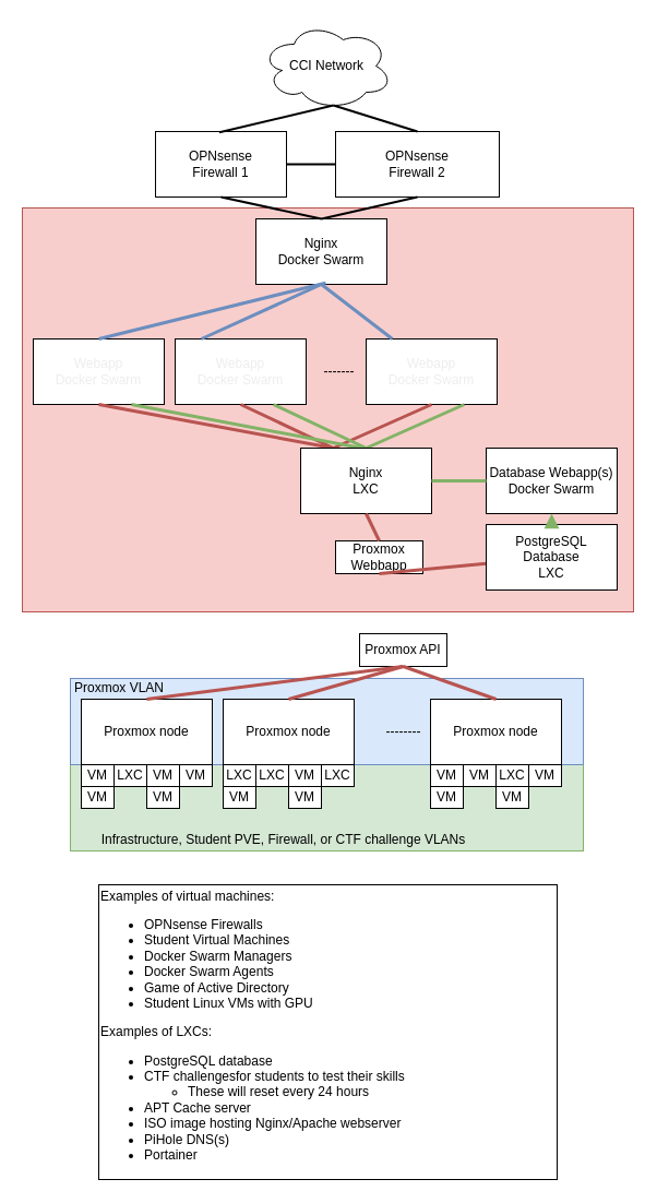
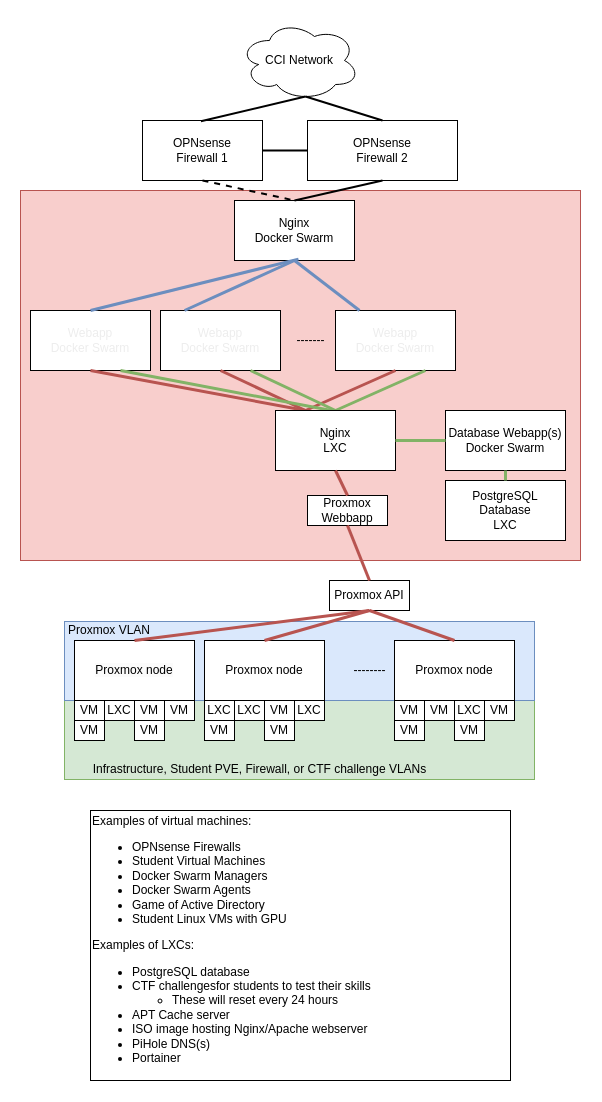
- <mxCell id="57" value="" style="endArrow=none;html=1;rounded=0;entryX=0.5;entryY=0;entryDx=0;entryDy=0;exitX=0.5;exitY=1;exitDx=0;exitDy=0;strokeWidth=2;" parent="1" source="47" target="6" edge="1"><mxGeometry width="50" height="50" relative="1" as="geometry"><mxPoint x="304" y="210" as="sourcePoint" /><mxPoint x="377" y="190" as="targetPoint" /></mxGeometry></mxCell>
+ <mxCell id="57" value="" style="endArrow=none;html=1;rounded=0;entryX=0.5;entryY=0;entryDx=0;entryDy=0;exitX=0.5;exitY=1;exitDx=0;exitDy=0;strokeWidth=2;dashed=1;" parent="1" source="47" target="6" edge="1"><mxGeometry width="50" height="50" relative="1" as="geometry"><mxPoint x="304" y="210" as="sourcePoint" /><mxPoint x="377" y="190" as="targetPoint" /></mxGeometry></mxCell>
- <mxCell id="55" value="" style="endArrow=block;html=1;rounded=0;entryX=0.5;entryY=1;entryDx=0;entryDy=0;fillColor=#d5e8d4;strokeColor=#82b366;strokeWidth=3;" parent="1" source="54" target="11" edge="1"><mxGeometry width="50" height="50" relative="1" as="geometry"><mxPoint x="610" y="440" as="sourcePoint" /><mxPoint x="520" y="380" as="targetPoint" /></mxGeometry></mxCell>
+ <mxCell id="55" value="" style="endArrow=none;html=1;rounded=0;entryX=0.5;entryY=1;entryDx=0;entryDy=0;fillColor=#d5e8d4;strokeColor=#82b366;strokeWidth=3;" parent="1" source="54" target="11" edge="1"><mxGeometry width="50" height="50" relative="1" as="geometry"><mxPoint x="610" y="440" as="sourcePoint" /><mxPoint x="520" y="380" as="targetPoint" /></mxGeometry></mxCell>
- <mxCell id="52" value="" style="endArrow=none;html=1;rounded=0;exitX=0.5;exitY=1;exitDx=0;exitDy=0;fillColor=#f8cecc;strokeColor=#b85450;strokeWidth=3;" parent="1" source="51" target="54" edge="1"><mxGeometry width="50" height="50" relative="1" as="geometry"><mxPoint x="360" y="470" as="sourcePoint" /><mxPoint x="230" y="380" as="targetPoint" /></mxGeometry></mxCell>
+ <mxCell id="52" value="" style="endArrow=none;html=1;rounded=0;entryX=0.5;entryY=0;entryDx=0;entryDy=0;exitX=0.5;exitY=1;exitDx=0;exitDy=0;fillColor=#f8cecc;strokeColor=#b85450;strokeWidth=3;" parent="1" source="51" target="34" edge="1"><mxGeometry width="50" height="50" relative="1" as="geometry"><mxPoint x="360" y="470" as="sourcePoint" /><mxPoint x="230" y="380" as="targetPoint" /></mxGeometry></mxCell>
